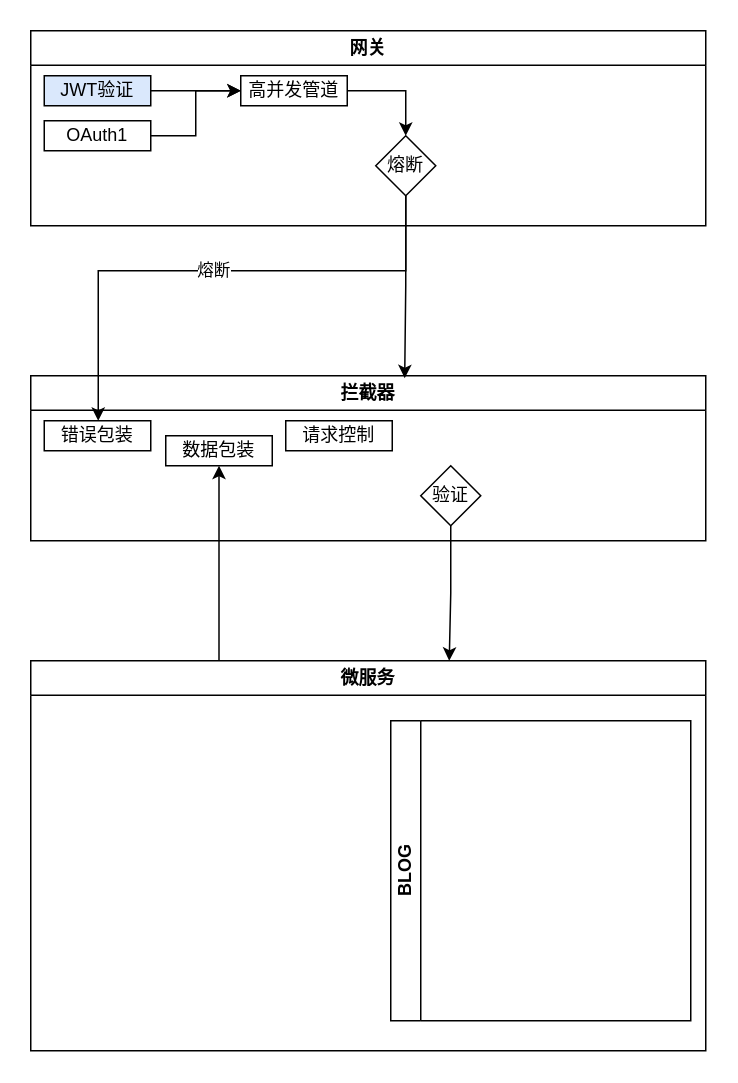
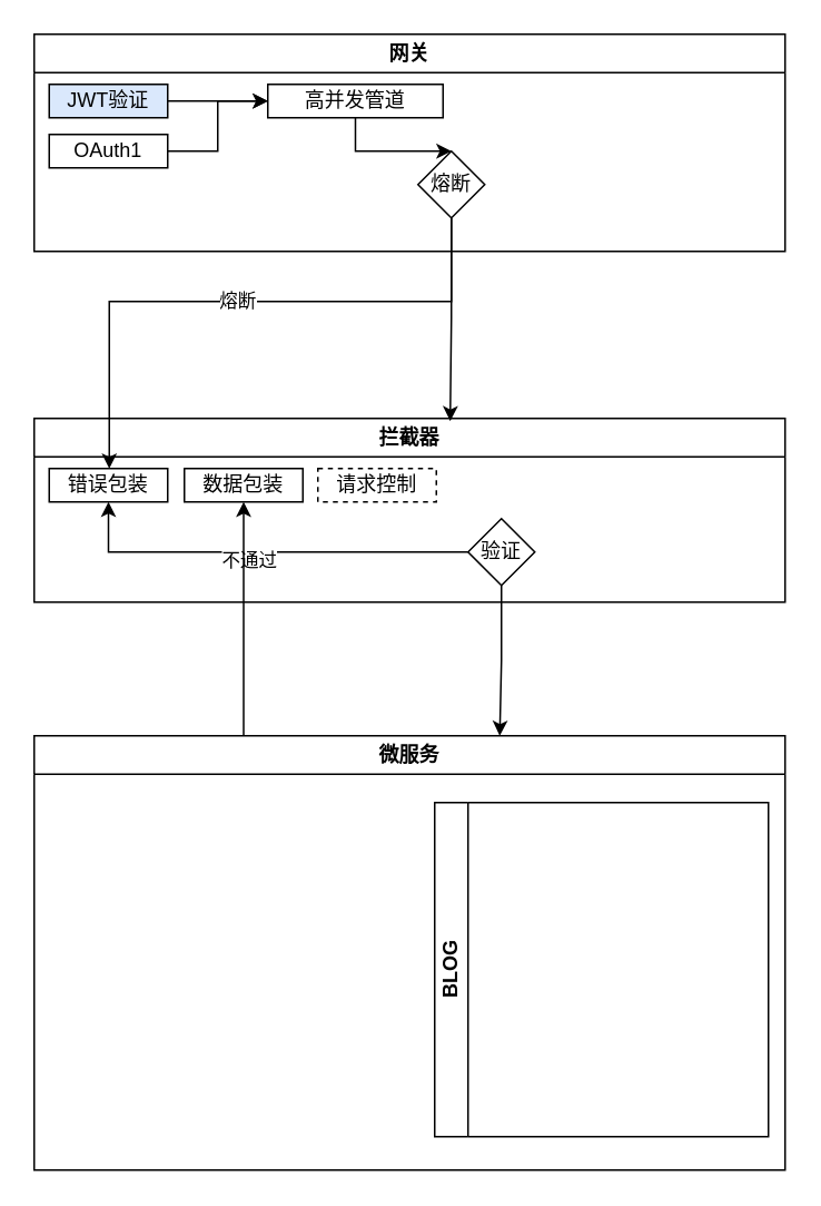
- <mxCell id="8" value="高并发管道" style="rounded=0;whiteSpace=wrap;html=1;" vertex="1" parent="2"><mxGeometry x="140" y="30" width="71" height="20" as="geometry" /></mxCell>
+ <mxCell id="8" value="高并发管道" style="rounded=0;whiteSpace=wrap;html=1;" vertex="1" parent="2"><mxGeometry x="140" y="30" width="105" height="20" as="geometry" /></mxCell>
- <mxCell id="13" value="请求控制" style="rounded=0;whiteSpace=wrap;html=1;" vertex="1" parent="10"><mxGeometry x="170" y="30" width="71" height="20" as="geometry" /></mxCell>
+ <mxCell id="13" value="请求控制" style="rounded=0;whiteSpace=wrap;html=1;dashed=1;" vertex="1" parent="10"><mxGeometry x="170" y="30" width="71" height="20" as="geometry" /></mxCell>
- <mxCell id="12" value="数据包装" style="rounded=0;whiteSpace=wrap;html=1;" vertex="1" parent="10"><mxGeometry x="90" y="40" width="71" height="20" as="geometry" /></mxCell>
+ <mxCell id="12" value="数据包装" style="rounded=0;whiteSpace=wrap;html=1;" vertex="1" parent="10"><mxGeometry x="90" y="30" width="71" height="20" as="geometry" /></mxCell>
+ <mxCell id="14" style="edgeStyle=orthogonalEdgeStyle;rounded=0;orthogonalLoop=1;jettySize=auto;html=1;entryX=0.5;entryY=1;entryDx=0;entryDy=0;" edge="1" parent="10" source="16" target="11"><mxGeometry relative="1" as="geometry" /></mxCell>
+ <mxCell id="15" value="不通过" style="edgeLabel;html=1;align=center;verticalAlign=middle;resizable=0;points=[];" vertex="1" connectable="0" parent="14"><mxGeometry x="0.077" y="4" relative="1" as="geometry"><mxPoint as="offset" /></mxGeometry></mxCell>
